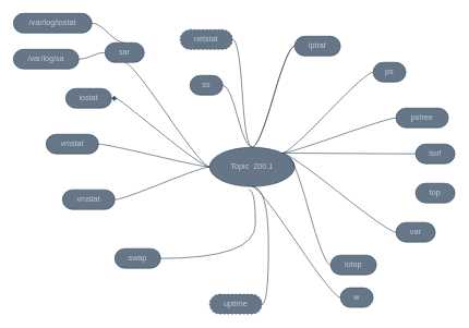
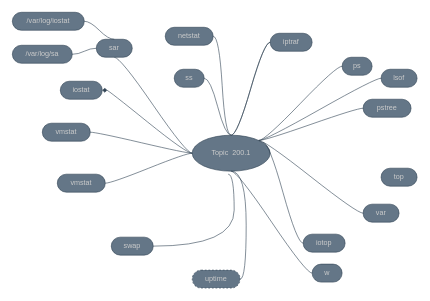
- <mxCell id="15" value="netstat" style="whiteSpace=wrap;html=1;rounded=1;arcSize=50;align=center;verticalAlign=middle;strokeWidth=1;autosize=1;spacing=4;treeFolding=1;treeMoving=1;newEdgeStyle={&quot;edgeStyle&quot;:&quot;entityRelationEdgeStyle&quot;,&quot;startArrow&quot;:&quot;none&quot;,&quot;endArrow&quot;:&quot;none&quot;,&quot;segment&quot;:10,&quot;curved&quot;:1};fillColor=#647687;fontColor=#CCCCCC;strokeColor=#314354;dashed=1;" parent="1" vertex="1"><mxGeometry x="275" y="45" width="80" height="30" as="geometry" /></mxCell>
+ <mxCell id="15" value="netstat" style="whiteSpace=wrap;html=1;rounded=1;arcSize=50;align=center;verticalAlign=middle;strokeWidth=1;autosize=1;spacing=4;treeFolding=1;treeMoving=1;newEdgeStyle={&quot;edgeStyle&quot;:&quot;entityRelationEdgeStyle&quot;,&quot;startArrow&quot;:&quot;none&quot;,&quot;endArrow&quot;:&quot;none&quot;,&quot;segment&quot;:10,&quot;curved&quot;:1};fillColor=#647687;fontColor=#CCCCCC;strokeColor=#314354;" parent="1" vertex="1"><mxGeometry x="275" y="45" width="80" height="30" as="geometry" /></mxCell>
- <mxCell id="30" value="lsof" style="whiteSpace=wrap;html=1;rounded=1;arcSize=50;align=center;verticalAlign=middle;strokeWidth=1;autosize=1;spacing=4;treeFolding=1;treeMoving=1;newEdgeStyle={&quot;edgeStyle&quot;:&quot;entityRelationEdgeStyle&quot;,&quot;startArrow&quot;:&quot;none&quot;,&quot;endArrow&quot;:&quot;none&quot;,&quot;segment&quot;:10,&quot;curved&quot;:1};fillColor=#647687;fontColor=#CCCCCC;strokeColor=#314354;" parent="1" vertex="1"><mxGeometry x="635" y="220" width="60" height="30" as="geometry" /></mxCell>
+ <mxCell id="30" value="lsof" style="whiteSpace=wrap;html=1;rounded=1;arcSize=50;align=center;verticalAlign=middle;strokeWidth=1;autosize=1;spacing=4;treeFolding=1;treeMoving=1;newEdgeStyle={&quot;edgeStyle&quot;:&quot;entityRelationEdgeStyle&quot;,&quot;startArrow&quot;:&quot;none&quot;,&quot;endArrow&quot;:&quot;none&quot;,&quot;segment&quot;:10,&quot;curved&quot;:1};fillColor=#647687;fontColor=#CCCCCC;strokeColor=#314354;" parent="1" vertex="1"><mxGeometry x="635" y="115" width="60" height="30" as="geometry" /></mxCell>
- <mxCell id="36" value="swap" style="whiteSpace=wrap;html=1;rounded=1;arcSize=50;align=center;verticalAlign=middle;strokeWidth=1;autosize=1;spacing=4;treeFolding=1;treeMoving=1;newEdgeStyle={&quot;edgeStyle&quot;:&quot;entityRelationEdgeStyle&quot;,&quot;startArrow&quot;:&quot;none&quot;,&quot;endArrow&quot;:&quot;none&quot;,&quot;segment&quot;:10,&quot;curved&quot;:1};fillColor=#647687;fontColor=#CCCCCC;strokeColor=#314354;" parent="1" vertex="1"><mxGeometry x="175" y="380" width="70" height="30" as="geometry" /></mxCell>
+ <mxCell id="36" value="swap" style="whiteSpace=wrap;html=1;rounded=1;arcSize=50;align=center;verticalAlign=middle;strokeWidth=1;autosize=1;spacing=4;treeFolding=1;treeMoving=1;newEdgeStyle={&quot;edgeStyle&quot;:&quot;entityRelationEdgeStyle&quot;,&quot;startArrow&quot;:&quot;none&quot;,&quot;endArrow&quot;:&quot;none&quot;,&quot;segment&quot;:10,&quot;curved&quot;:1};fillColor=#647687;fontColor=#CCCCCC;strokeColor=#314354;" parent="1" vertex="1"><mxGeometry x="185" y="395" width="70" height="30" as="geometry" /></mxCell>
